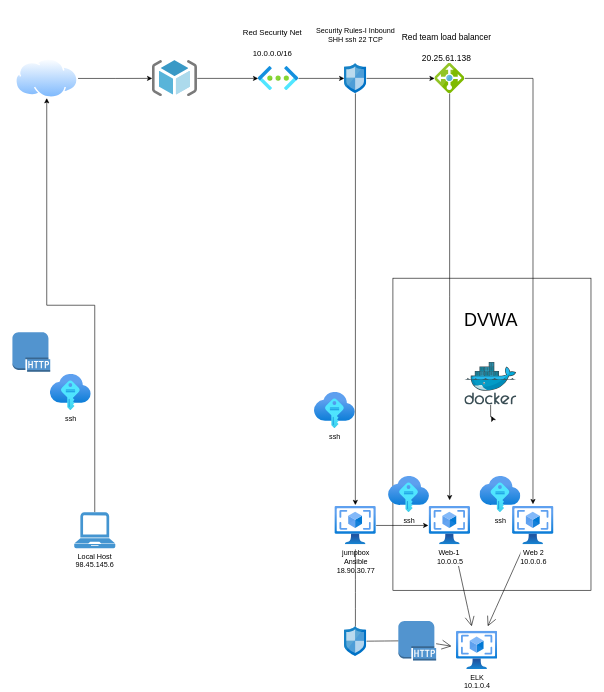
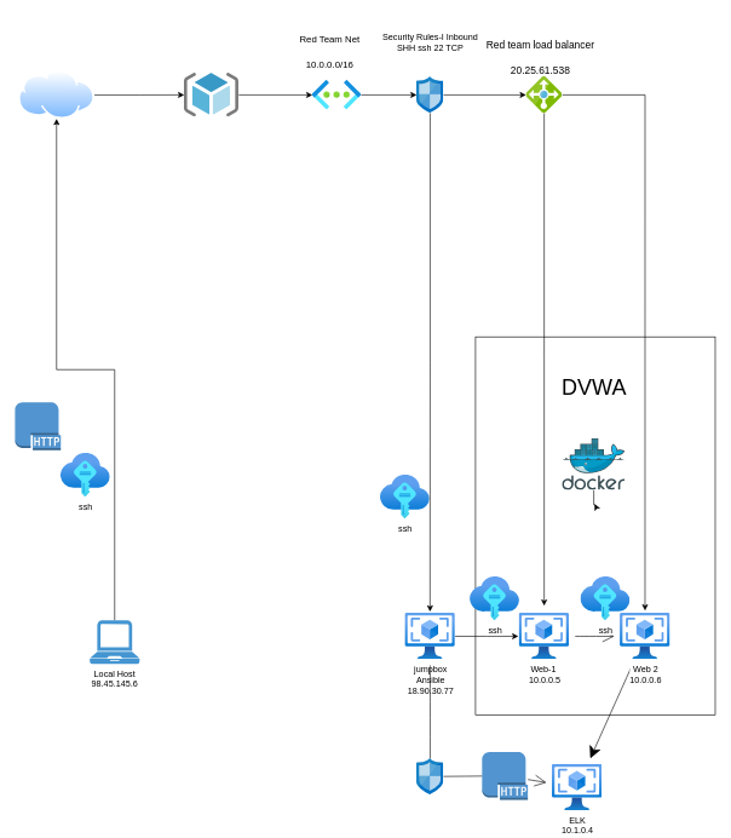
- <mxCell id="32" value="&lt;font style=&quot;font-size: 13px&quot;&gt;Red Security Net&lt;br&gt;10.0.0.0/16&lt;/font&gt;" style="text;html=1;align=center;verticalAlign=middle;resizable=0;points=[];autosize=1;strokeColor=none;fillColor=none;fontSize=30;" vertex="1" parent="1"><mxGeometry x="403" y="20.13" width="100" height="90" as="geometry" /></mxCell>
+ <mxCell id="32" value="&lt;font style=&quot;font-size: 13px&quot;&gt;Red Team Net&lt;br&gt;10.0.0.0/16&lt;/font&gt;" style="text;html=1;align=center;verticalAlign=middle;resizable=0;points=[];autosize=1;strokeColor=none;fillColor=none;fontSize=30;" vertex="1" parent="1"><mxGeometry x="403" y="20.13" width="100" height="90" as="geometry" /></mxCell>
- <mxCell id="33" value="&lt;font style=&quot;font-size: 14px&quot;&gt;Red team load balancer&lt;br&gt;20.25.61.138&lt;br&gt;&lt;/font&gt;" style="text;html=1;align=center;verticalAlign=middle;resizable=0;points=[];autosize=1;strokeColor=none;fillColor=none;fontSize=29;" vertex="1" parent="1"><mxGeometry x="663" y="28" width="160" height="90" as="geometry" /></mxCell>
+ <mxCell id="33" value="&lt;font style=&quot;font-size: 14px&quot;&gt;Red team load balancer&lt;br&gt;20.25.61.538&lt;br&gt;&lt;/font&gt;" style="text;html=1;align=center;verticalAlign=middle;resizable=0;points=[];autosize=1;strokeColor=none;fillColor=none;fontSize=29;" vertex="1" parent="1"><mxGeometry x="663" y="28" width="160" height="90" as="geometry" /></mxCell>
- <mxCell id="5" value="" style="edgeStyle=none;curved=1;rounded=0;orthogonalLoop=1;jettySize=auto;html=1;endArrow=open;startSize=14;endSize=14;sourcePerimeterSpacing=8;targetPerimeterSpacing=8;" edge="1" parent="1" source="6" target="34"><mxGeometry relative="1" as="geometry" /></mxCell>
+ <mxCell id="5" value="" style="edgeStyle=none;curved=1;rounded=0;orthogonalLoop=1;jettySize=auto;html=1;endArrow=open;startSize=14;endSize=14;sourcePerimeterSpacing=8;targetPerimeterSpacing=8;" edge="1" parent="1" source="6" target="4"><mxGeometry relative="1" as="geometry" /></mxCell>
- <mxCell id="3" value="" style="edgeStyle=none;curved=1;rounded=0;orthogonalLoop=1;jettySize=auto;html=1;endArrow=open;startSize=14;endSize=14;sourcePerimeterSpacing=8;targetPerimeterSpacing=8;" edge="1" parent="1" source="4" target="34"><mxGeometry relative="1" as="geometry" /></mxCell>
+ <mxCell id="3" value="" style="edgeStyle=none;curved=1;rounded=0;orthogonalLoop=1;jettySize=auto;html=1;endArrow=classic;startSize=14;endSize=14;sourcePerimeterSpacing=8;targetPerimeterSpacing=8;" edge="1" parent="1" source="4" target="34"><mxGeometry relative="1" as="geometry" /></mxCell>
